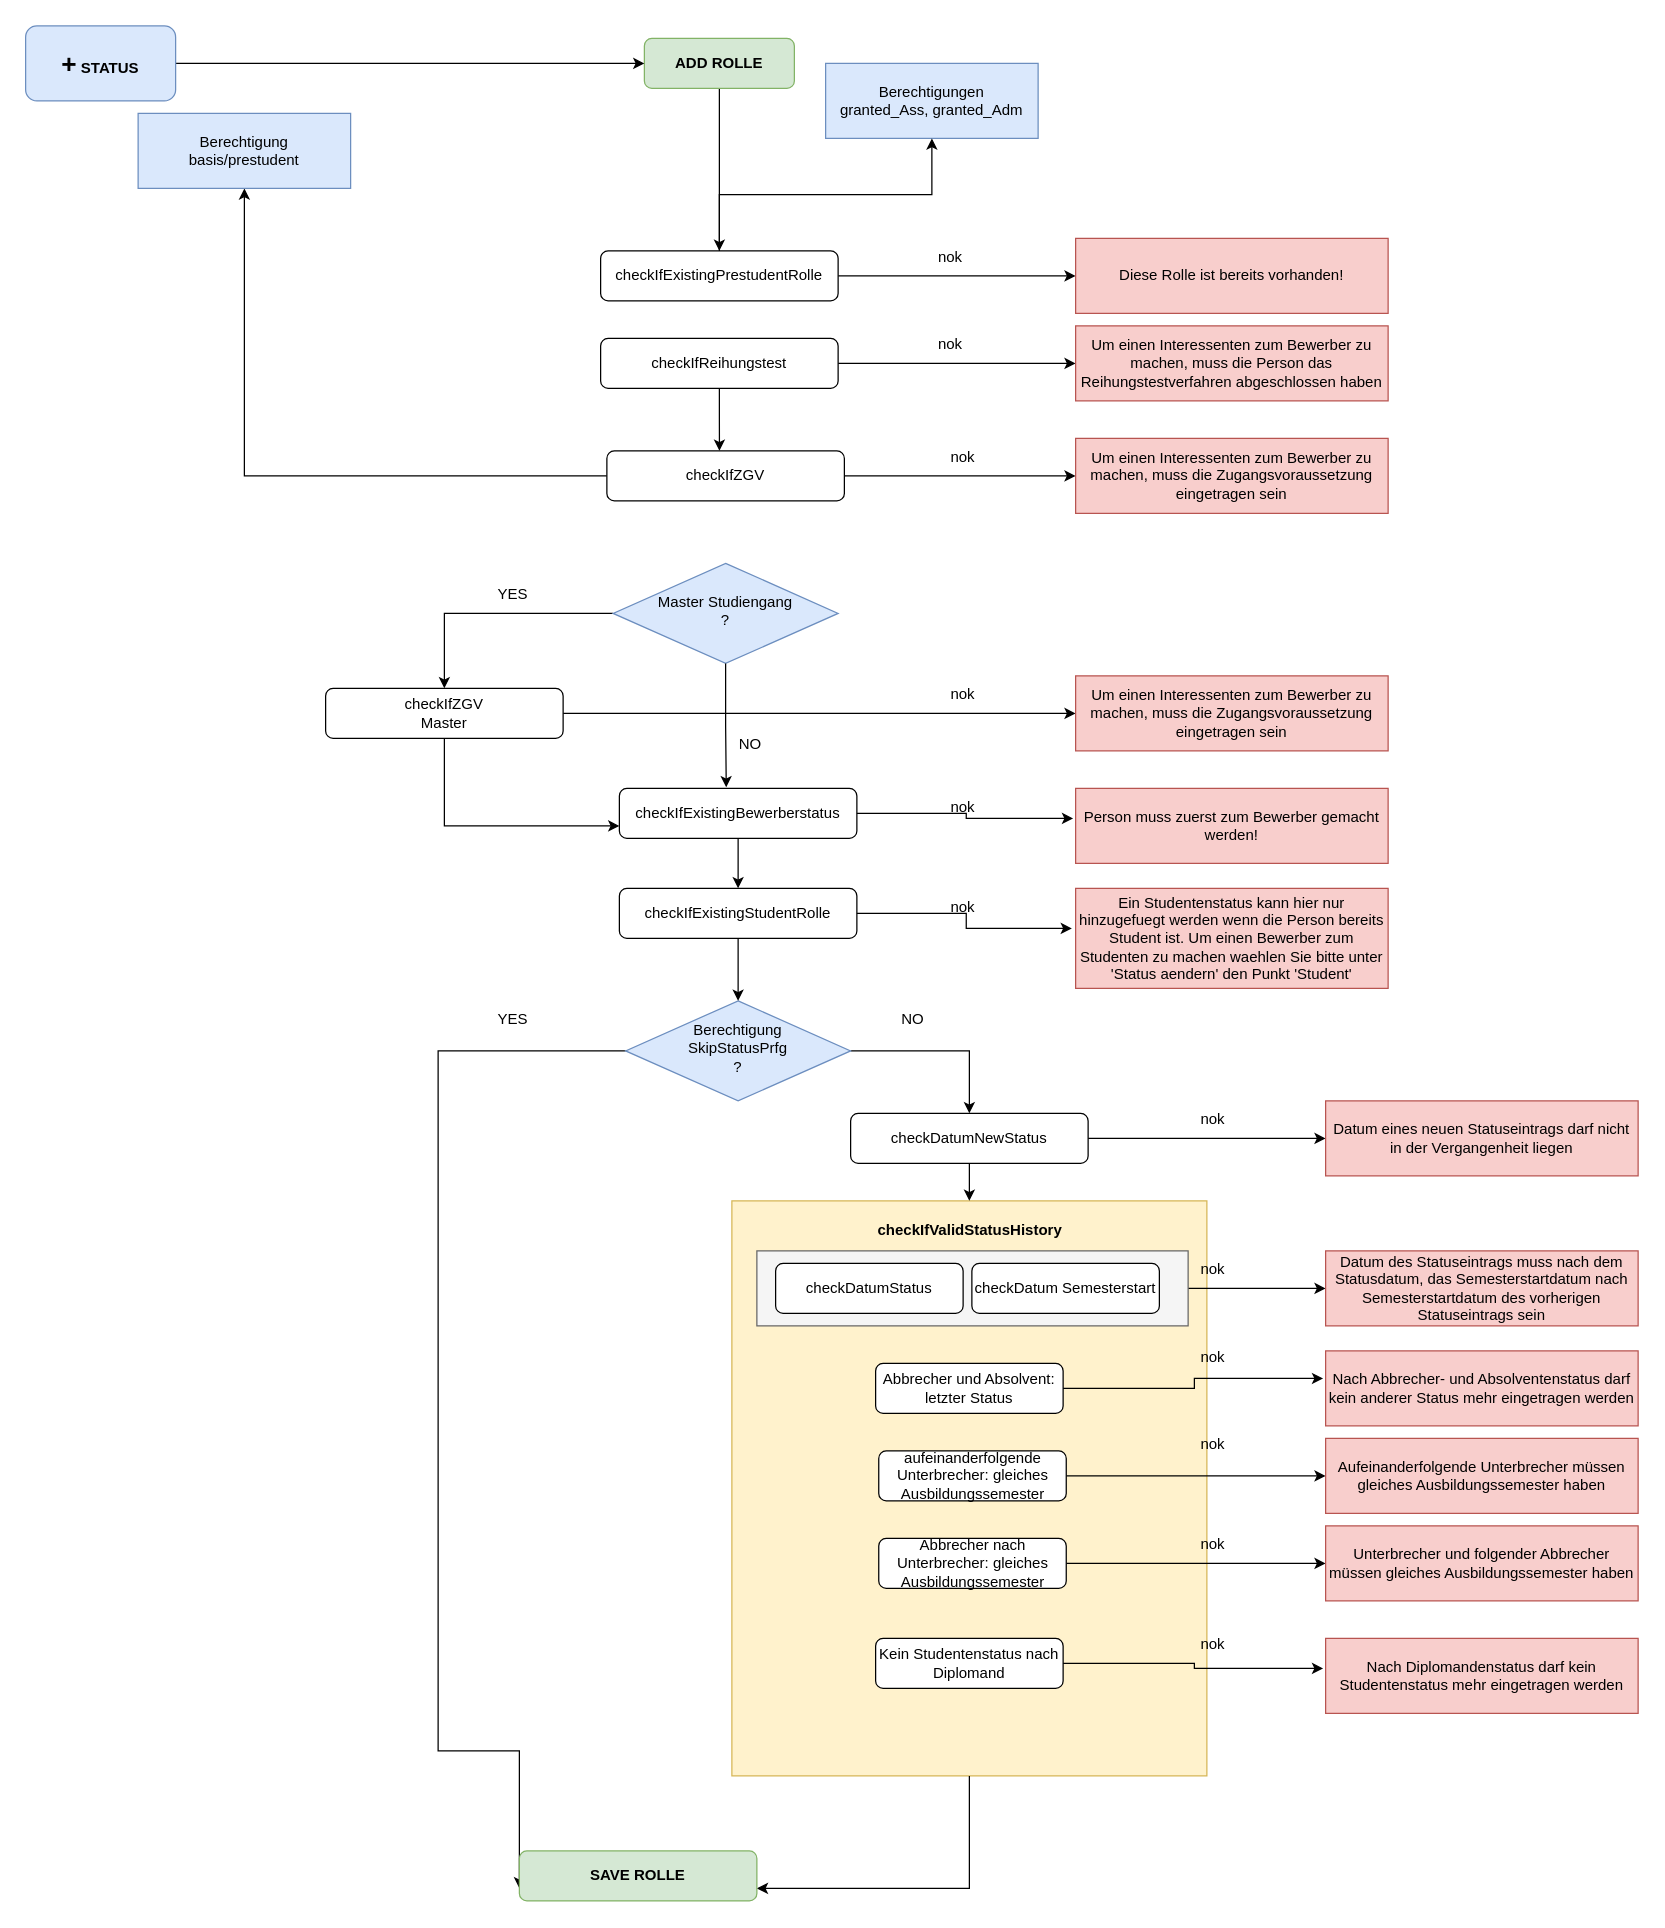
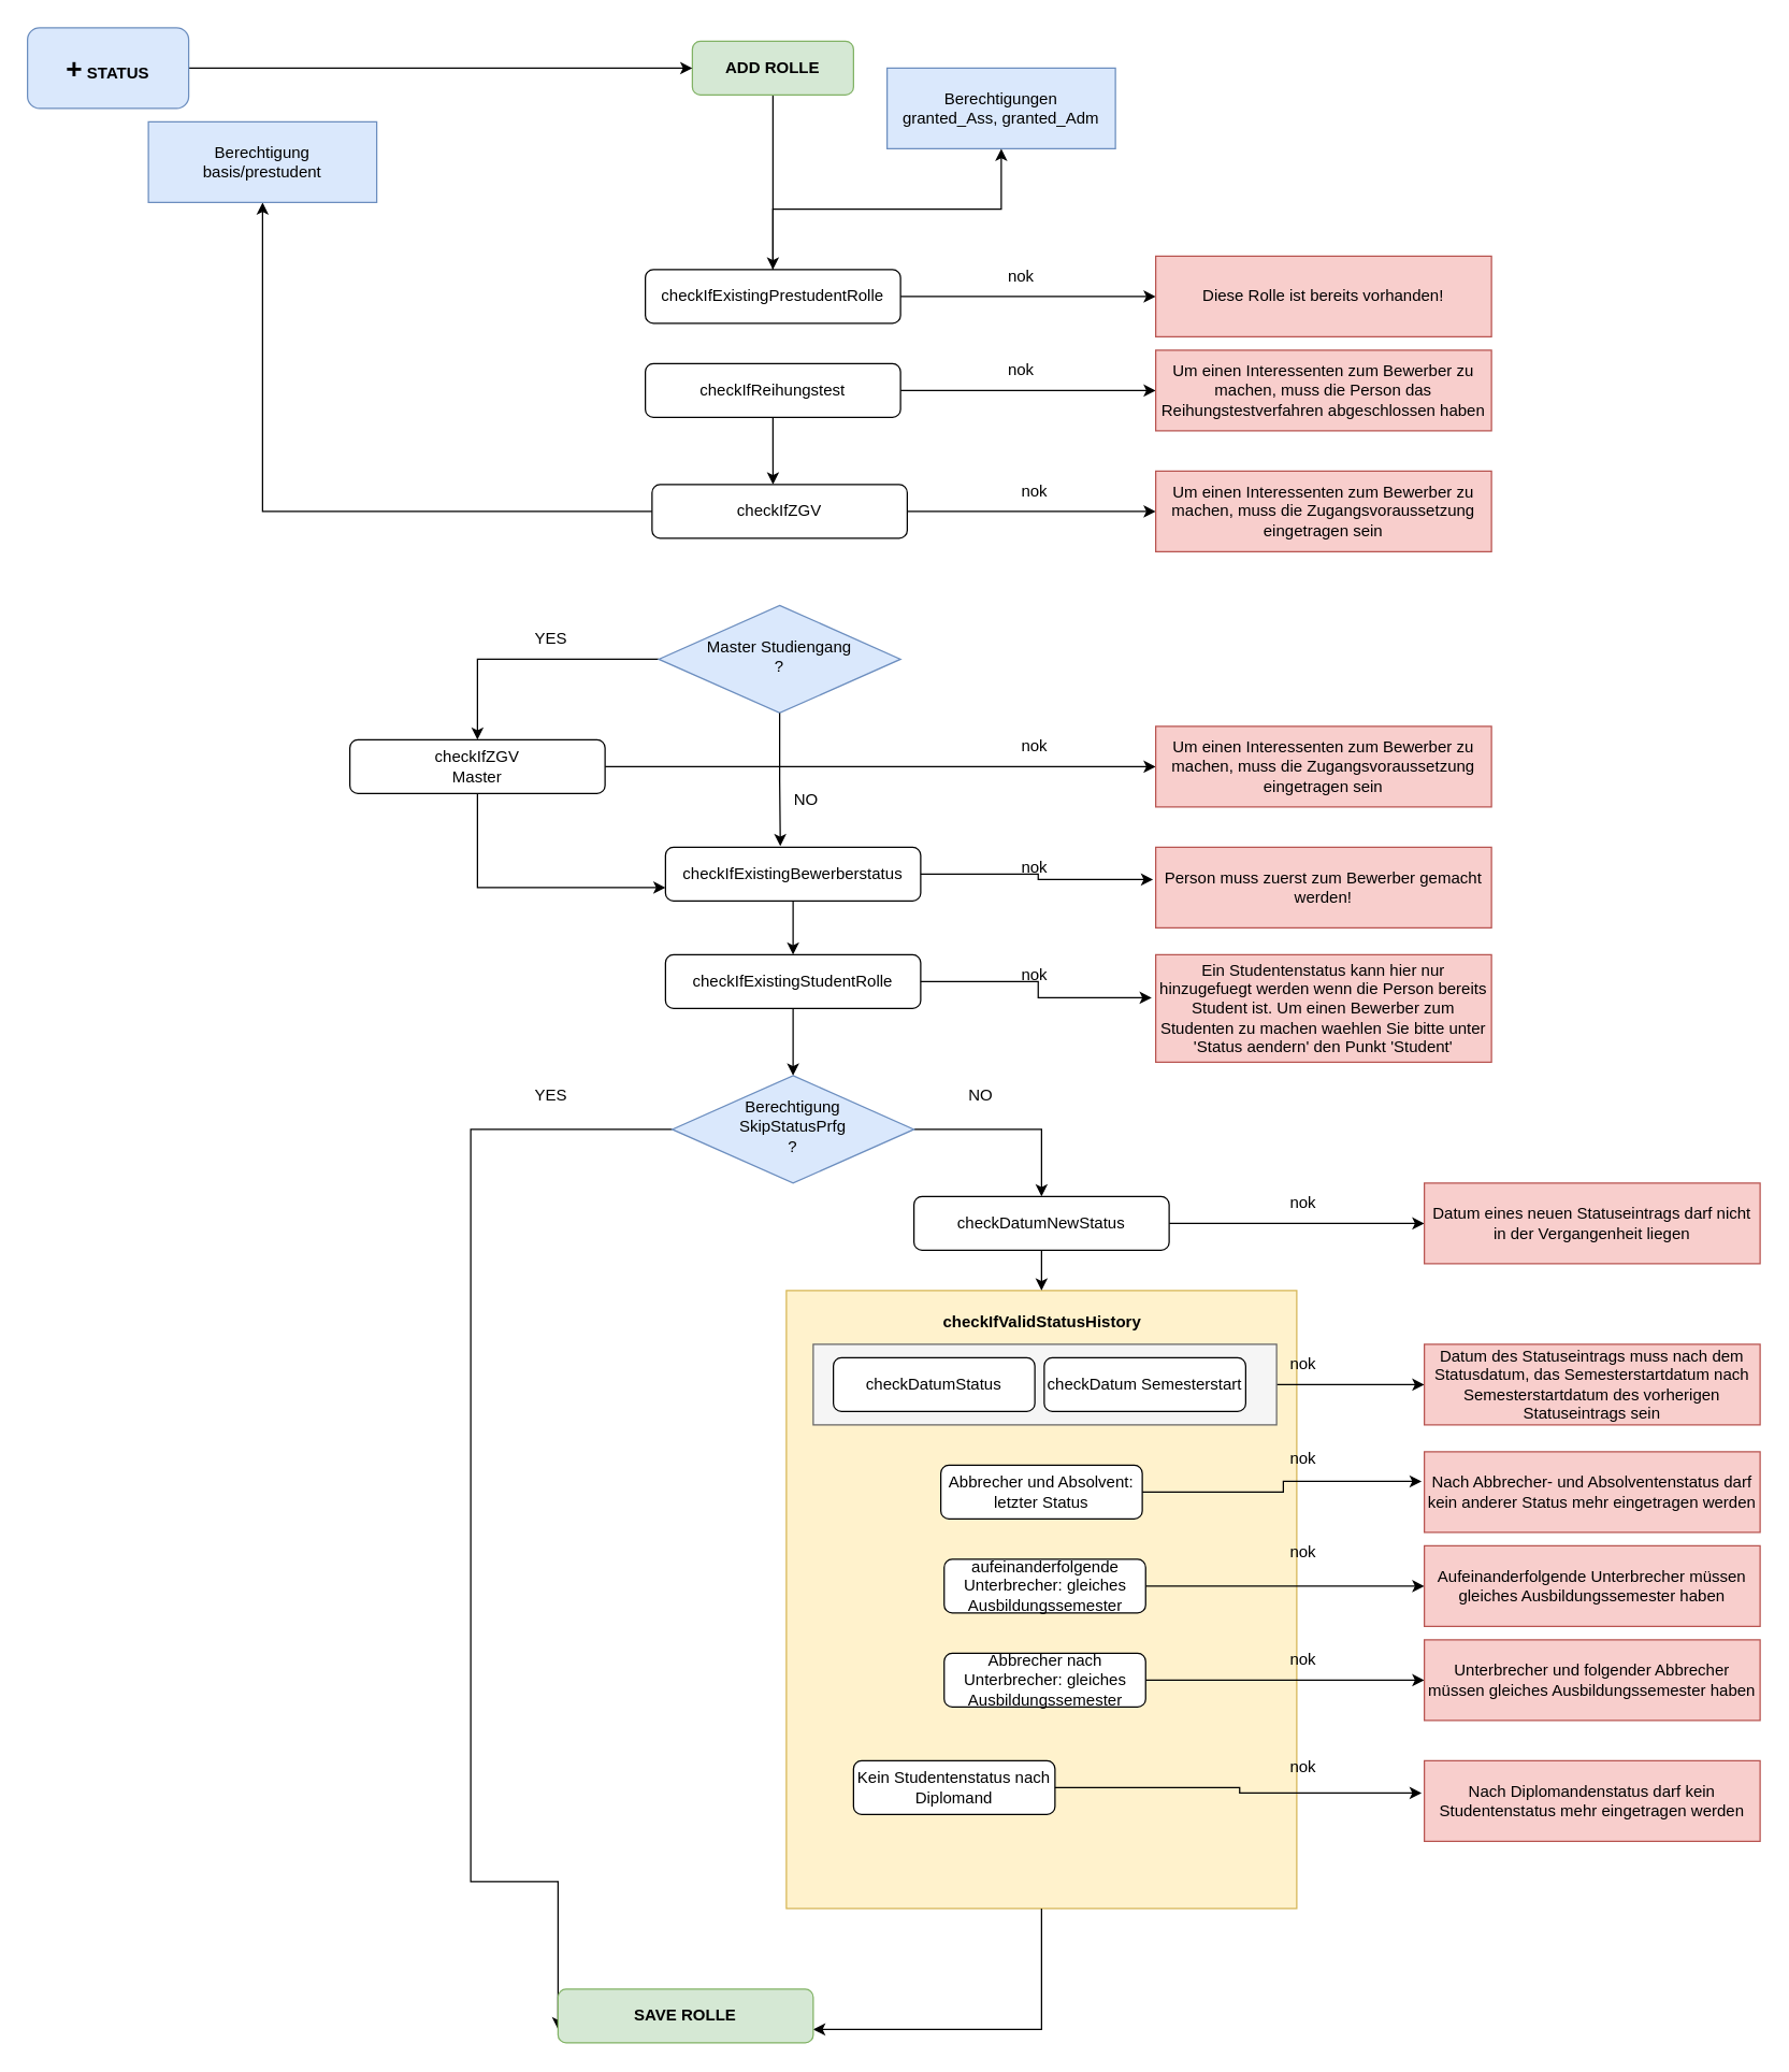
- <mxCell id="41" value="Kein Studentenstatus nach Diplomand" style="rounded=1;whiteSpace=wrap;html=1;fontSize=12;glass=0;strokeWidth=1;shadow=0;" parent="1" vertex="1"><mxGeometry x="700" y="1310" width="150" height="40" as="geometry" /></mxCell>
+ <mxCell id="41" value="Kein Studentenstatus nach Diplomand" style="rounded=1;whiteSpace=wrap;html=1;fontSize=12;glass=0;strokeWidth=1;shadow=0;" parent="1" vertex="1"><mxGeometry x="635" y="1310" width="150" height="40" as="geometry" /></mxCell>
